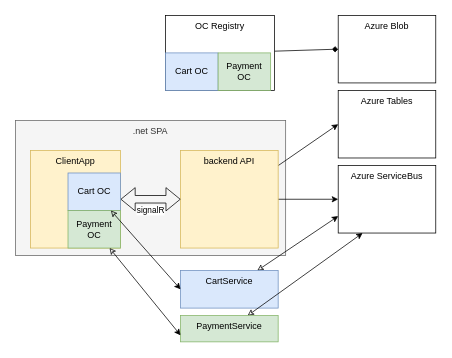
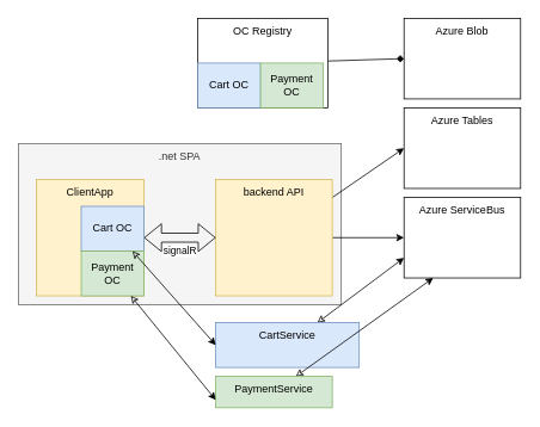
- <mxCell id="17" value="CartService" style="whiteSpace=wrap;html=1;verticalAlign=top;fillColor=#dae8fc;strokeColor=#6c8ebf;" vertex="1" parent="1"><mxGeometry x="240" y="360" width="130" height="50" as="geometry" /></mxCell>
+ <mxCell id="17" value="CartService" style="whiteSpace=wrap;html=1;verticalAlign=top;fillColor=#dae8fc;strokeColor=#6c8ebf;" vertex="1" parent="1"><mxGeometry x="240" y="360" width="160" height="50" as="geometry" /></mxCell>
